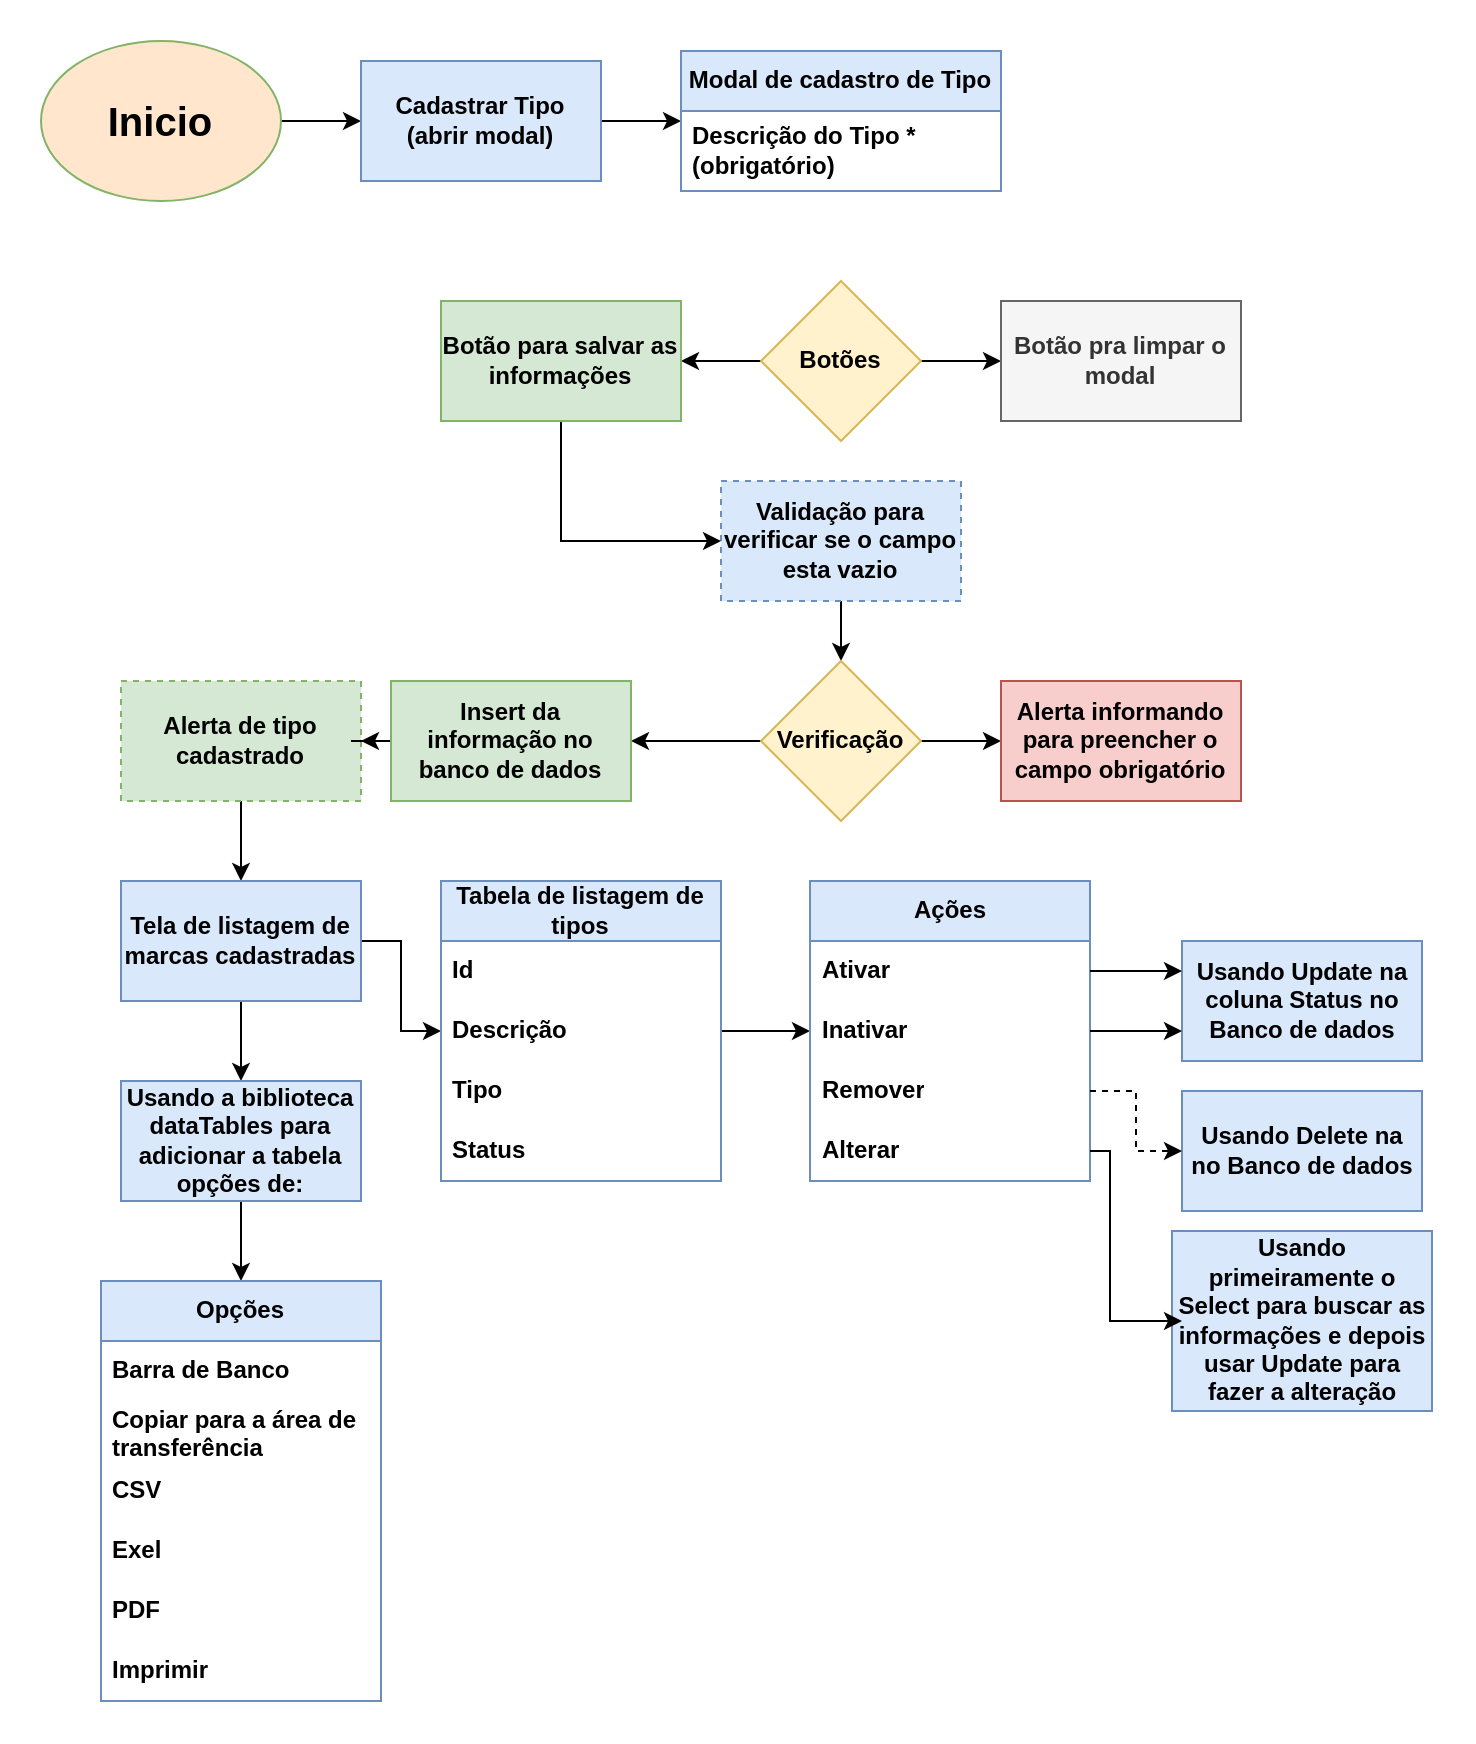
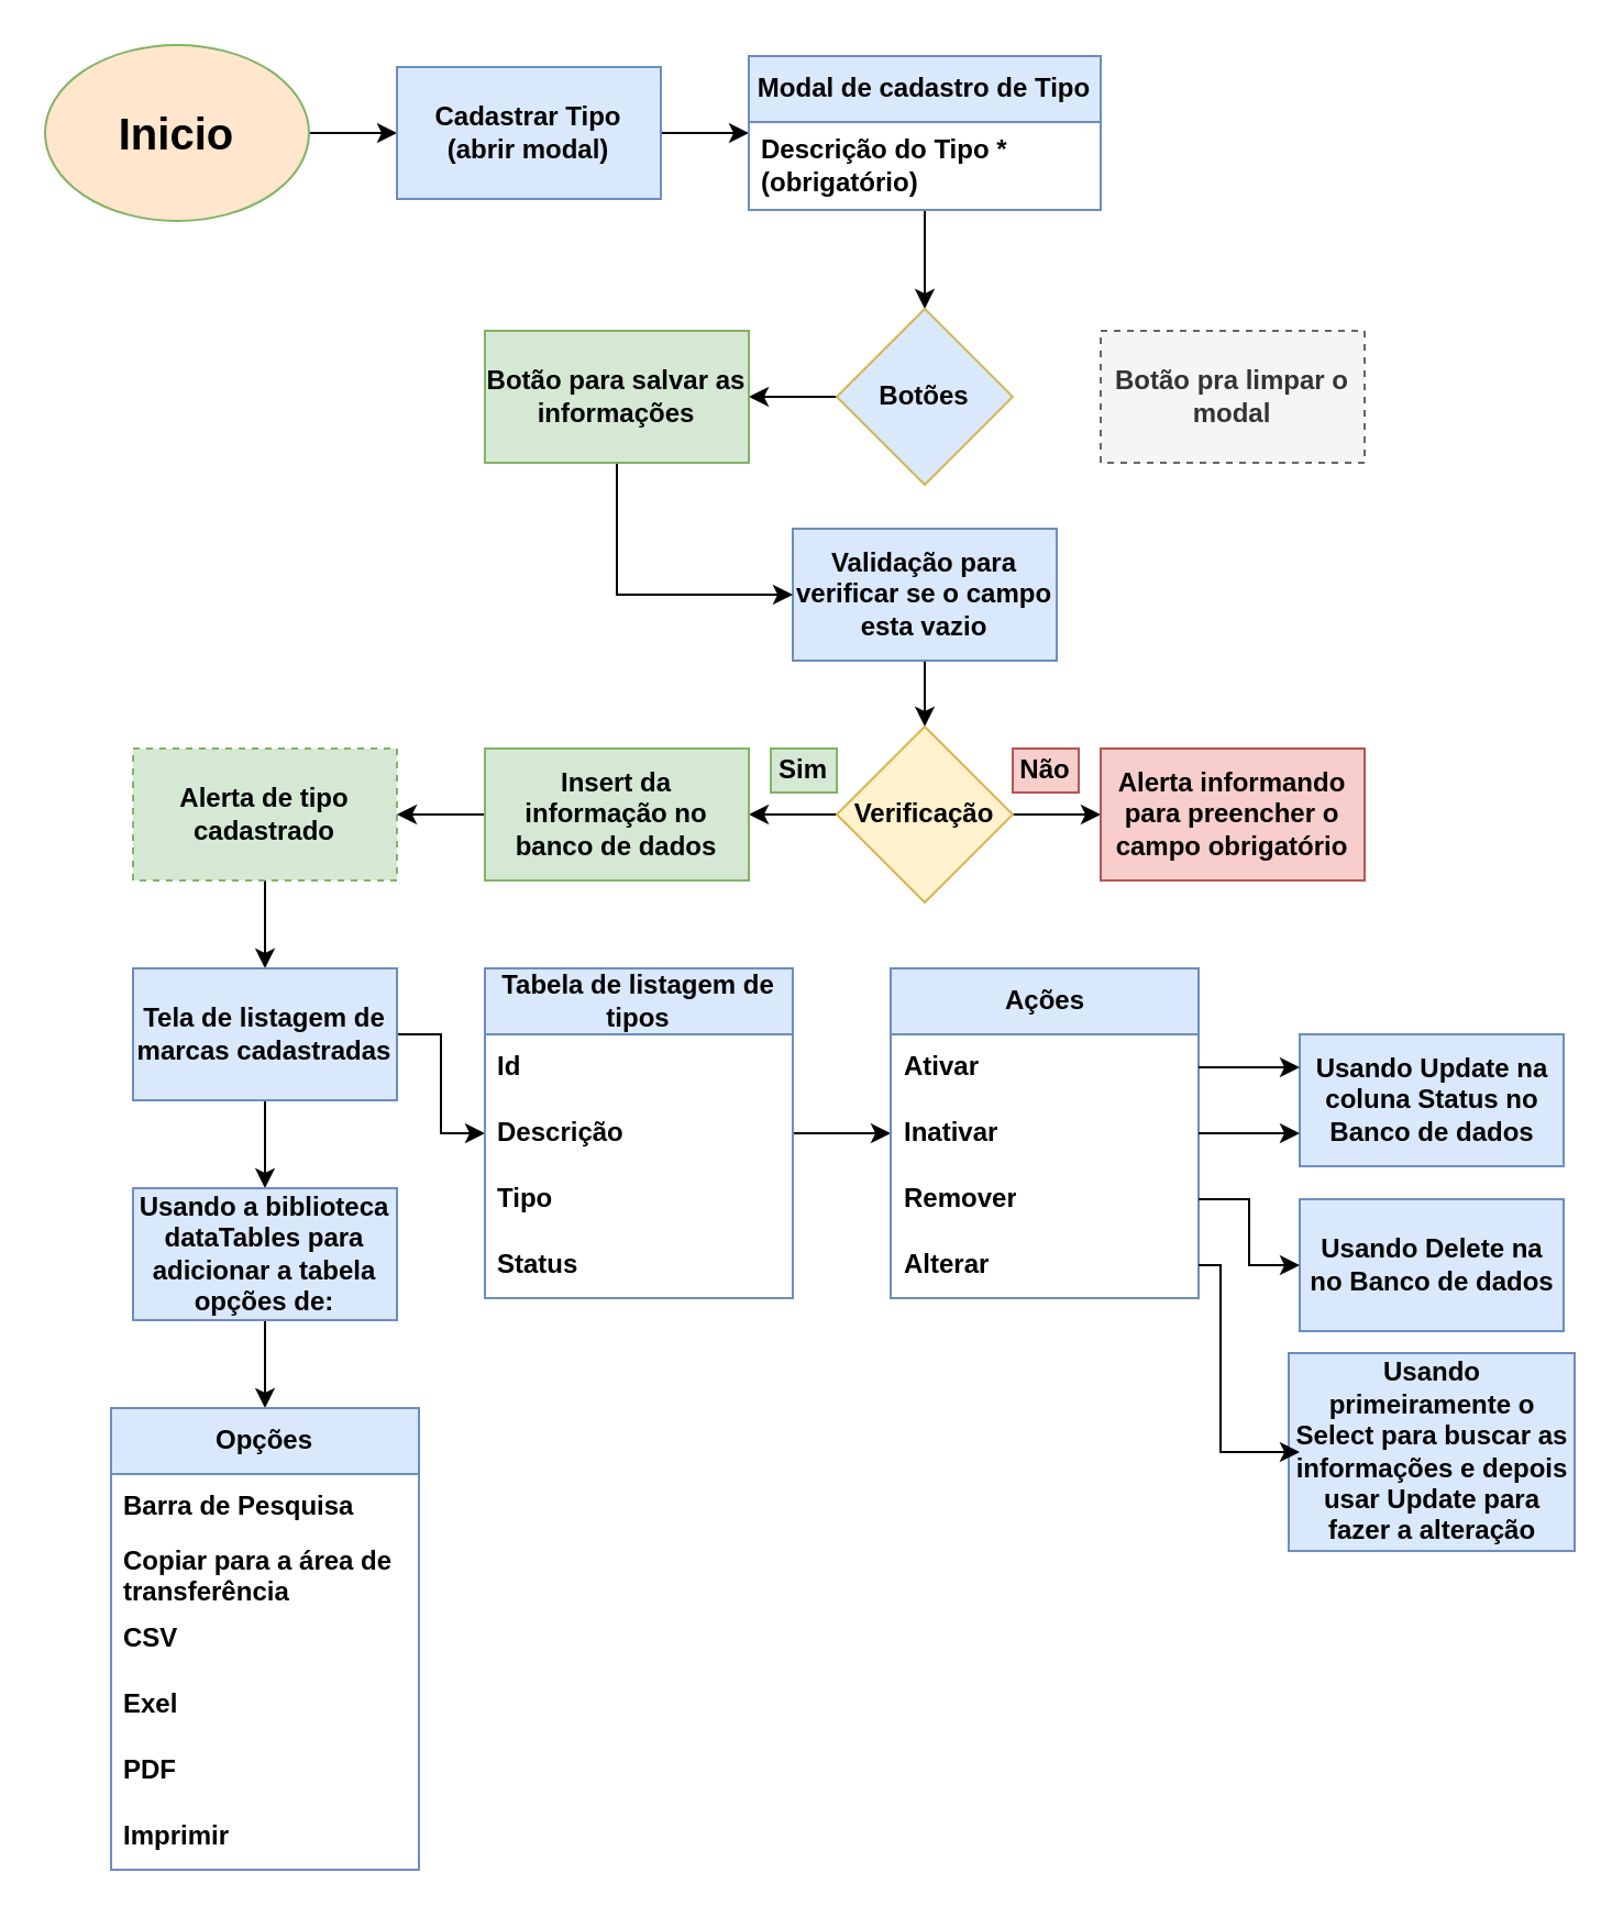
+ <mxCell id="6" value="" style="edgeStyle=orthogonalEdgeStyle;rounded=0;orthogonalLoop=1;jettySize=auto;html=1;" edge="1" parent="1" source="7" target="26"><mxGeometry relative="1" as="geometry" /></mxCell>
- <mxCell id="26" value="Botões" style="rhombus;whiteSpace=wrap;html=1;fillColor=#fff2cc;strokeColor=#d6b656;fontStyle=1;startSize=30;" vertex="1" parent="1"><mxGeometry x="380" y="140" width="80" height="80" as="geometry" /></mxCell>
+ <mxCell id="26" value="Botões" style="rhombus;whiteSpace=wrap;html=1;fillColor=#dae8fc;strokeColor=#d6b656;fontStyle=1;startSize=30;" vertex="1" parent="1"><mxGeometry x="380" y="140" width="80" height="80" as="geometry" /></mxCell>
- <mxCell id="25" value="" style="edgeStyle=orthogonalEdgeStyle;rounded=0;orthogonalLoop=1;jettySize=auto;html=1;" edge="1" parent="1" source="26" target="29"><mxGeometry relative="1" as="geometry" /></mxCell>
- <mxCell id="29" value="Botão pra limpar o modal" style="whiteSpace=wrap;html=1;fillColor=#f5f5f5;strokeColor=#666666;fontStyle=1;startSize=30;fontColor=#333333;" vertex="1" parent="1"><mxGeometry x="500" y="150" width="120" height="60" as="geometry" /></mxCell>
+ <mxCell id="29" value="Botão pra limpar o modal" style="whiteSpace=wrap;html=1;fillColor=#f5f5f5;strokeColor=#666666;fontStyle=1;startSize=30;fontColor=#333333;dashed=1;" vertex="1" parent="1"><mxGeometry x="500" y="150" width="120" height="60" as="geometry" /></mxCell>
- <mxCell id="10" value="Validação para verificar se o campo esta vazio" style="whiteSpace=wrap;html=1;fillColor=#dae8fc;strokeColor=#6c8ebf;fontStyle=1;startSize=30;dashed=1;" vertex="1" parent="1"><mxGeometry x="360" y="240" width="120" height="60" as="geometry" /></mxCell>
+ <mxCell id="10" value="Validação para verificar se o campo esta vazio" style="whiteSpace=wrap;html=1;fillColor=#dae8fc;strokeColor=#6c8ebf;fontStyle=1;startSize=30;" vertex="1" parent="1"><mxGeometry x="360" y="240" width="120" height="60" as="geometry" /></mxCell>
+ <mxCell id="18" value="Sim" style="rounded=0;whiteSpace=wrap;html=1;fillColor=#d5e8d4;strokeColor=#82b366;fontStyle=1" vertex="1" parent="1"><mxGeometry x="350" y="340" width="30" height="20" as="geometry" /></mxCell>
+ <mxCell id="15" value="Não" style="rounded=0;whiteSpace=wrap;html=1;fillColor=#f8cecc;strokeColor=#b85450;fontStyle=1" vertex="1" parent="1"><mxGeometry x="460" y="340" width="30" height="20" as="geometry" /></mxCell>
- <mxCell id="20" value="Insert da informação no banco de dados" style="whiteSpace=wrap;html=1;fillColor=#d5e8d4;strokeColor=#82b366;fontStyle=1;startSize=30;" vertex="1" parent="1"><mxGeometry x="195" y="340" width="120" height="60" as="geometry" /></mxCell>
+ <mxCell id="20" value="Insert da informação no banco de dados" style="whiteSpace=wrap;html=1;fillColor=#d5e8d4;strokeColor=#82b366;fontStyle=1;startSize=30;" vertex="1" parent="1"><mxGeometry x="220" y="340" width="120" height="60" as="geometry" /></mxCell>
- <mxCell id="52" style="edgeStyle=orthogonalEdgeStyle;rounded=0;orthogonalLoop=1;jettySize=auto;html=1;entryX=0;entryY=0.5;entryDx=0;entryDy=0;dashed=1;" edge="1" parent="1" source="48" target="51"><mxGeometry relative="1" as="geometry" /></mxCell>
+ <mxCell id="52" style="edgeStyle=orthogonalEdgeStyle;rounded=0;orthogonalLoop=1;jettySize=auto;html=1;entryX=0;entryY=0.5;entryDx=0;entryDy=0;" edge="1" parent="1" source="48" target="51"><mxGeometry relative="1" as="geometry" /></mxCell>
- <mxCell id="33" value="Barra de Banco" style="text;strokeColor=none;fillColor=none;align=left;verticalAlign=middle;spacingLeft=4;spacingRight=4;overflow=hidden;points=[[0,0.5],[1,0.5]];portConstraint=eastwest;rotatable=0;whiteSpace=wrap;html=1;fontStyle=1" vertex="1" parent="32"><mxGeometry y="30" width="140" height="30" as="geometry" /></mxCell>
+ <mxCell id="33" value="Barra de Pesquisa" style="text;strokeColor=none;fillColor=none;align=left;verticalAlign=middle;spacingLeft=4;spacingRight=4;overflow=hidden;points=[[0,0.5],[1,0.5]];portConstraint=eastwest;rotatable=0;whiteSpace=wrap;html=1;fontStyle=1" vertex="1" parent="32"><mxGeometry y="30" width="140" height="30" as="geometry" /></mxCell>
